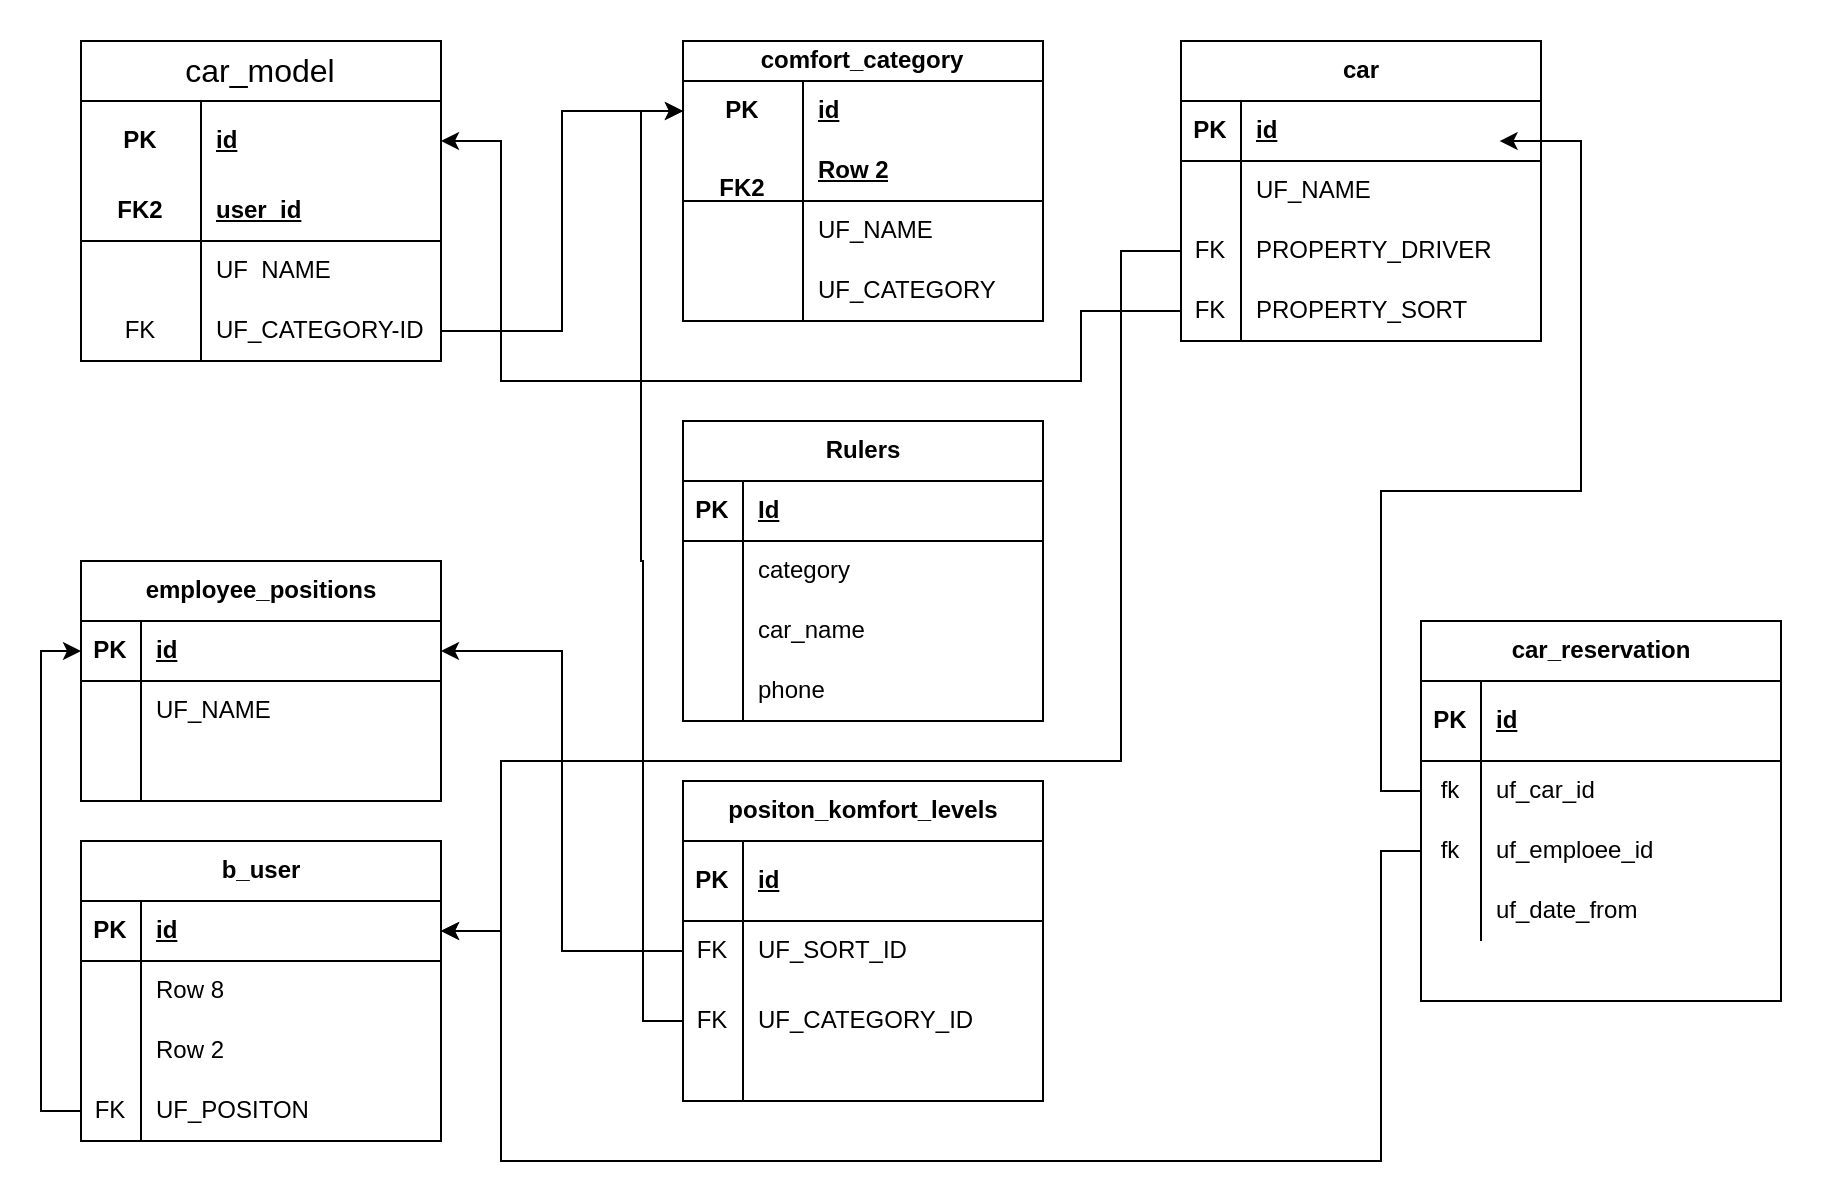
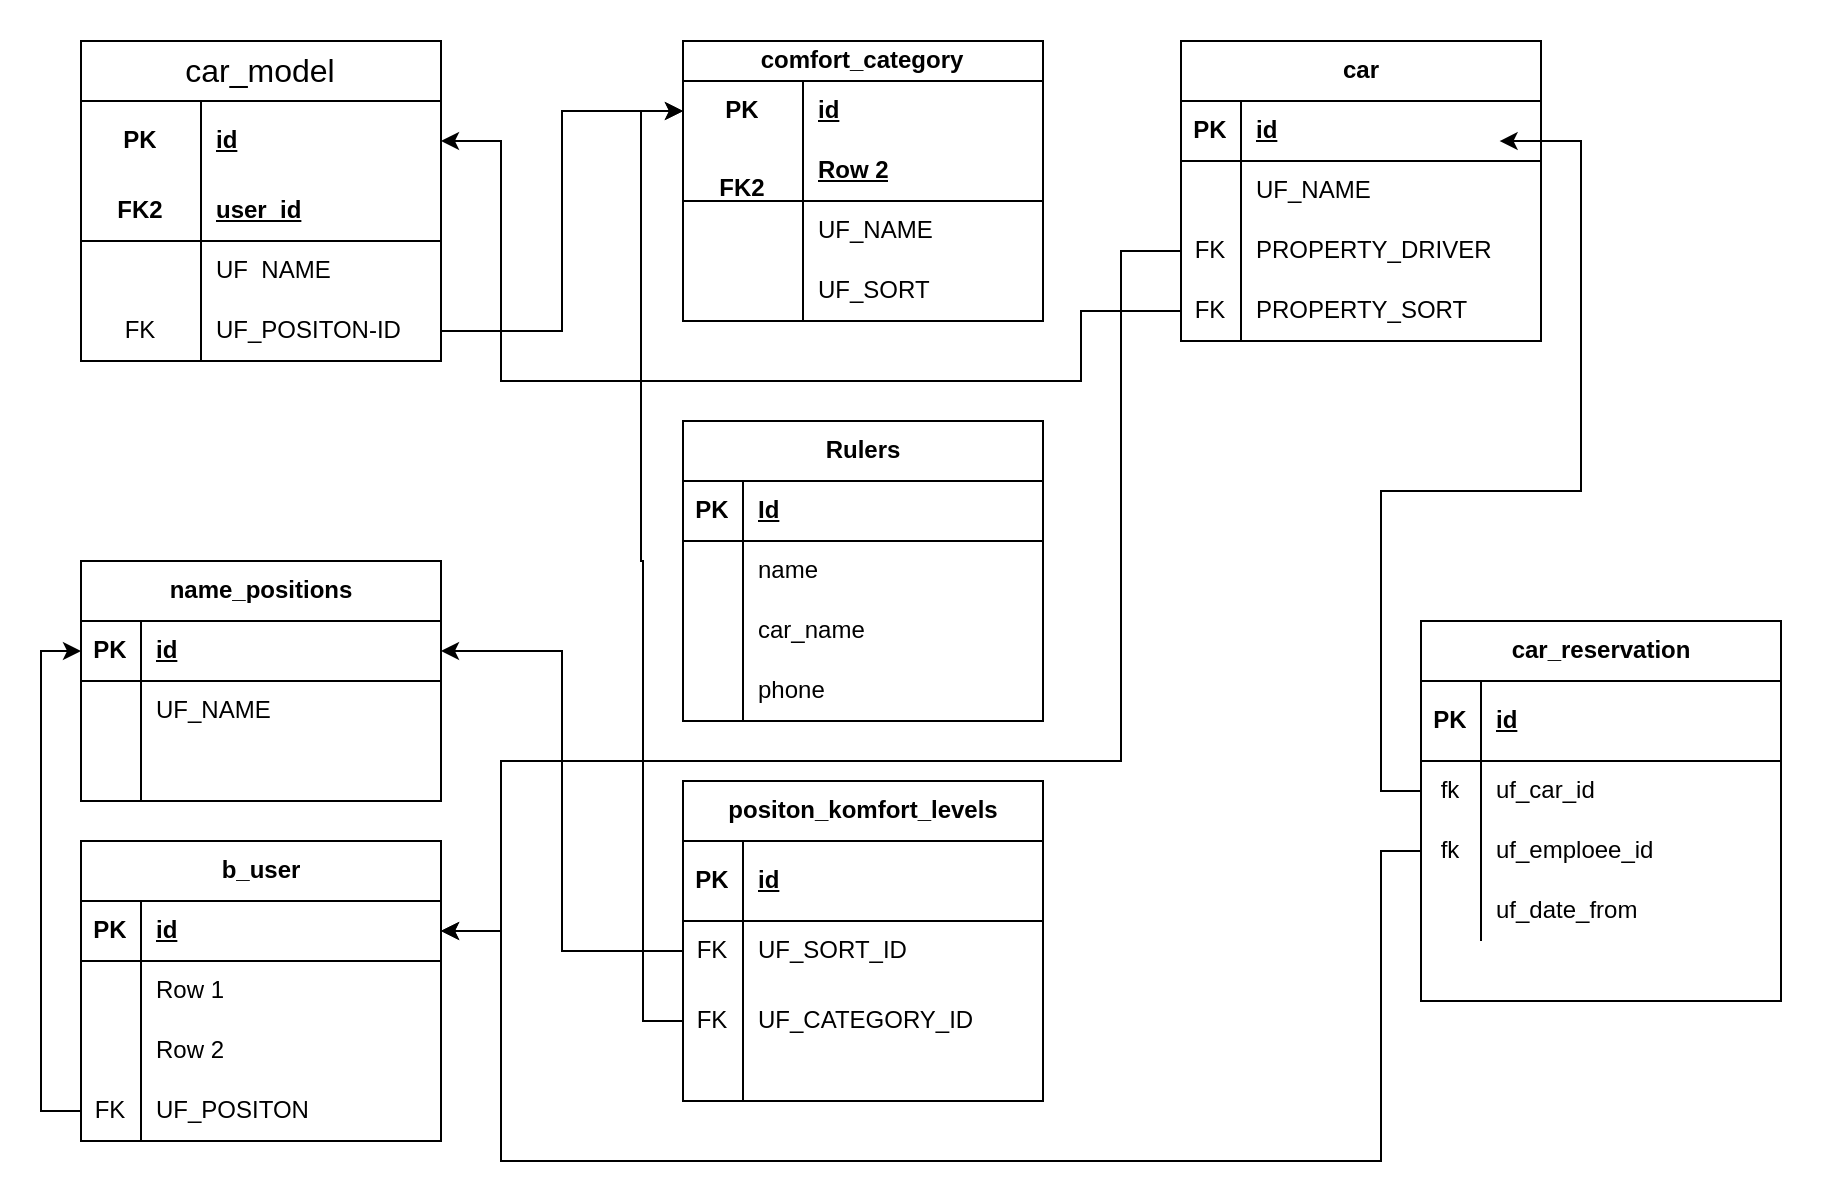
- <mxCell id="39" value="UF_CATEGORY" style="shape=partialRectangle;connectable=0;fillColor=none;top=0;left=0;bottom=0;right=0;align=left;spacingLeft=6;overflow=hidden;html=1;whiteSpace=wrap;" vertex="1" parent="37"><mxGeometry x="60" width="120" height="30" as="geometry"><mxRectangle width="120" height="30" as="alternateBounds" /></mxGeometry></mxCell>
+ <mxCell id="39" value="UF_SORT" style="shape=partialRectangle;connectable=0;fillColor=none;top=0;left=0;bottom=0;right=0;align=left;spacingLeft=6;overflow=hidden;html=1;whiteSpace=wrap;" vertex="1" parent="37"><mxGeometry x="60" width="120" height="30" as="geometry"><mxRectangle width="120" height="30" as="alternateBounds" /></mxGeometry></mxCell>
- <mxCell id="15" value="UF_CATEGORY-ID" style="shape=partialRectangle;connectable=0;fillColor=none;top=0;left=0;bottom=0;right=0;align=left;spacingLeft=6;overflow=hidden;html=1;whiteSpace=wrap;" vertex="1" parent="13"><mxGeometry x="60" width="120" height="30" as="geometry"><mxRectangle width="120" height="30" as="alternateBounds" /></mxGeometry></mxCell>
+ <mxCell id="15" value="UF_POSITON-ID" style="shape=partialRectangle;connectable=0;fillColor=none;top=0;left=0;bottom=0;right=0;align=left;spacingLeft=6;overflow=hidden;html=1;whiteSpace=wrap;" vertex="1" parent="13"><mxGeometry x="60" width="120" height="30" as="geometry"><mxRectangle width="120" height="30" as="alternateBounds" /></mxGeometry></mxCell>
- <mxCell id="46" value="category" style="shape=partialRectangle;connectable=0;fillColor=none;top=0;left=0;bottom=0;right=0;align=left;spacingLeft=6;overflow=hidden;whiteSpace=wrap;html=1;" vertex="1" parent="44"><mxGeometry x="30" width="150" height="30" as="geometry"><mxRectangle width="150" height="30" as="alternateBounds" /></mxGeometry></mxCell>
+ <mxCell id="46" value="name" style="shape=partialRectangle;connectable=0;fillColor=none;top=0;left=0;bottom=0;right=0;align=left;spacingLeft=6;overflow=hidden;whiteSpace=wrap;html=1;" vertex="1" parent="44"><mxGeometry x="30" width="150" height="30" as="geometry"><mxRectangle width="150" height="30" as="alternateBounds" /></mxGeometry></mxCell>
- <mxCell id="17" value="employee_positions" style="shape=table;startSize=30;container=1;collapsible=1;childLayout=tableLayout;fixedRows=1;rowLines=0;fontStyle=1;align=center;resizeLast=1;html=1;" vertex="1" parent="2"><mxGeometry y="260" width="180" height="120" as="geometry" /></mxCell>
+ <mxCell id="17" value="name_positions" style="shape=table;startSize=30;container=1;collapsible=1;childLayout=tableLayout;fixedRows=1;rowLines=0;fontStyle=1;align=center;resizeLast=1;html=1;" vertex="1" parent="2"><mxGeometry y="260" width="180" height="120" as="geometry" /></mxCell>
- <mxCell id="72" value="Row 8" style="shape=partialRectangle;connectable=0;fillColor=none;top=0;left=0;bottom=0;right=0;align=left;spacingLeft=6;overflow=hidden;whiteSpace=wrap;html=1;" vertex="1" parent="70"><mxGeometry x="30" width="150" height="30" as="geometry"><mxRectangle width="150" height="30" as="alternateBounds" /></mxGeometry></mxCell>
+ <mxCell id="72" value="Row 1" style="shape=partialRectangle;connectable=0;fillColor=none;top=0;left=0;bottom=0;right=0;align=left;spacingLeft=6;overflow=hidden;whiteSpace=wrap;html=1;" vertex="1" parent="70"><mxGeometry x="30" width="150" height="30" as="geometry"><mxRectangle width="150" height="30" as="alternateBounds" /></mxGeometry></mxCell>
